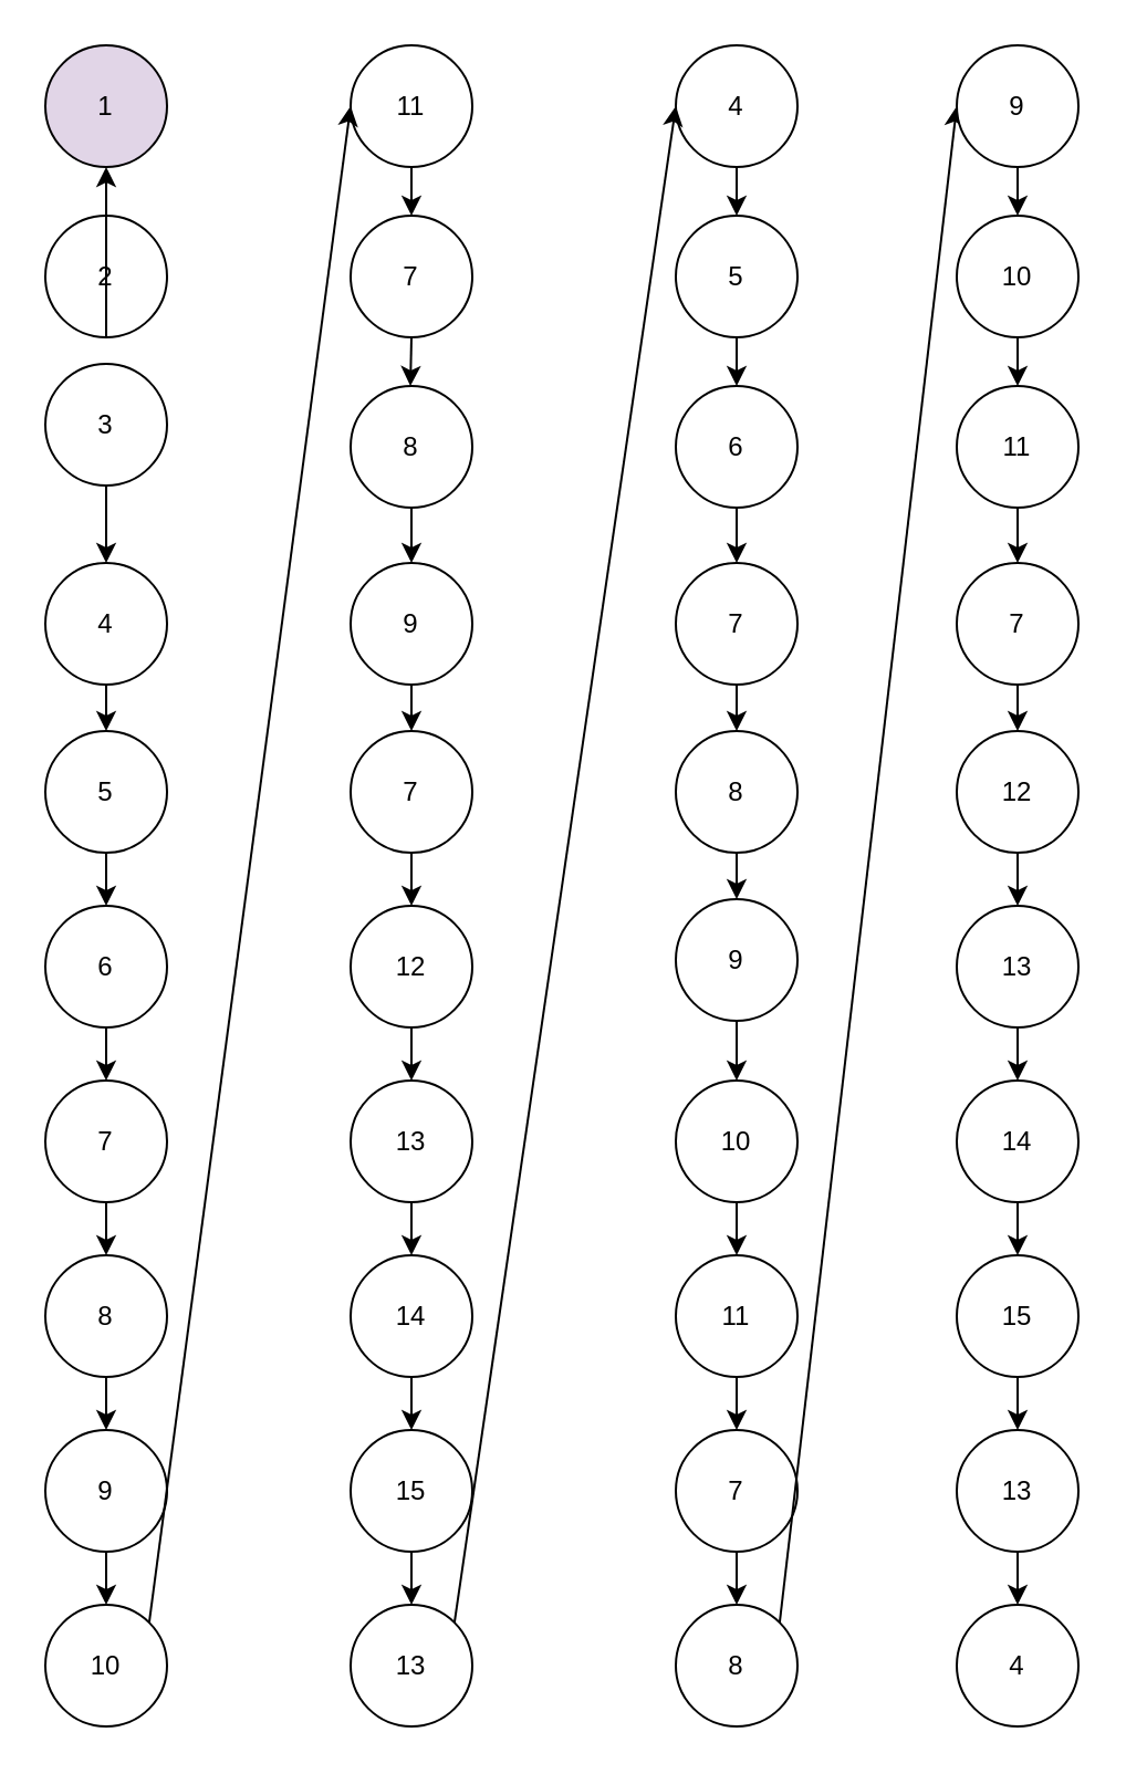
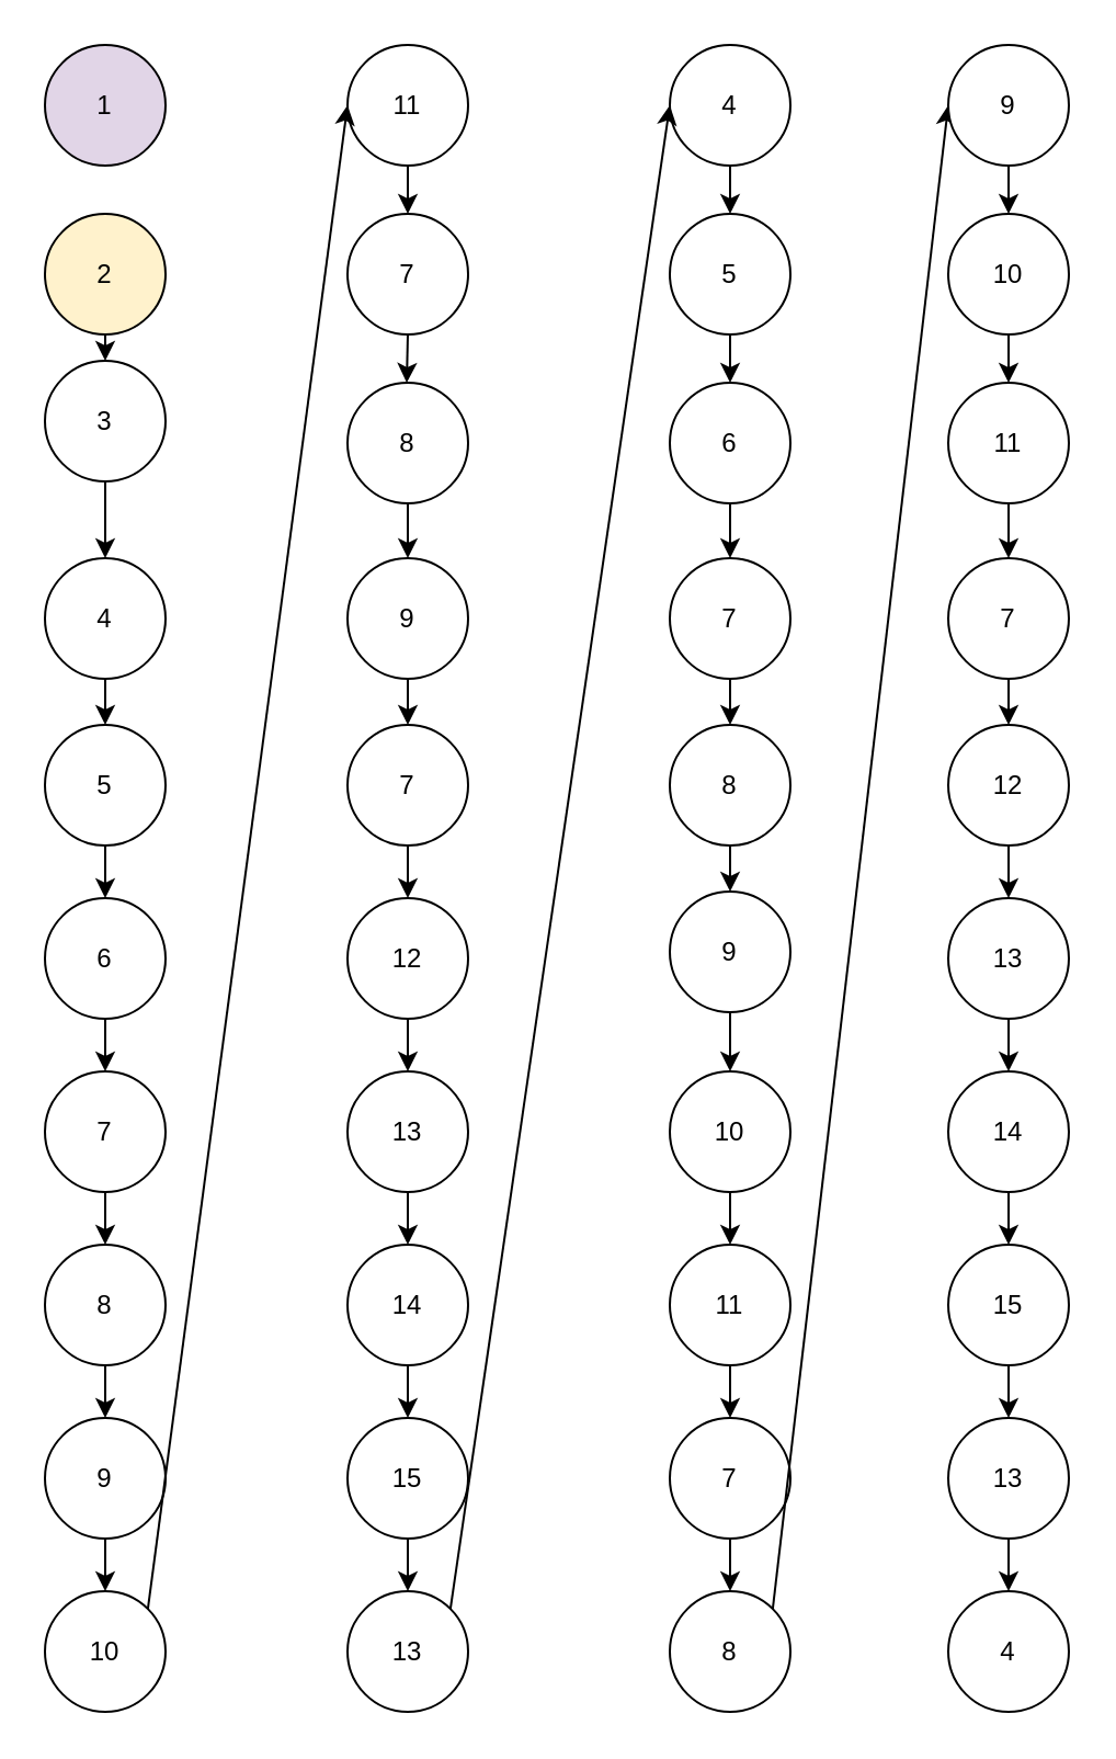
- <mxCell id="20" value="" style="endArrow=classic;html=1;rounded=0;exitX=0.5;exitY=1;exitDx=0;exitDy=0;" parent="1" source="15" target="3" edge="1"><mxGeometry width="50" height="50" relative="1" as="geometry"><mxPoint x="643" y="259" as="sourcePoint" /><mxPoint x="693" y="209" as="targetPoint" /></mxGeometry></mxCell>
+ <mxCell id="20" value="" style="endArrow=classic;html=1;rounded=0;entryX=0.5;entryY=0;entryDx=0;entryDy=0;exitX=0.5;exitY=1;exitDx=0;exitDy=0;" parent="1" source="15" target="6" edge="1"><mxGeometry width="50" height="50" relative="1" as="geometry"><mxPoint x="643" y="259" as="sourcePoint" /><mxPoint x="693" y="209" as="targetPoint" /></mxGeometry></mxCell>
- <mxCell id="15" value="2" style="ellipse;whiteSpace=wrap;html=1;aspect=fixed;" parent="1" vertex="1"><mxGeometry x="20" y="97" width="55" height="55" as="geometry" /></mxCell>
+ <mxCell id="15" value="2" style="ellipse;whiteSpace=wrap;html=1;aspect=fixed;fillColor=#fff2cc;" parent="1" vertex="1"><mxGeometry x="20" y="97" width="55" height="55" as="geometry" /></mxCell>
